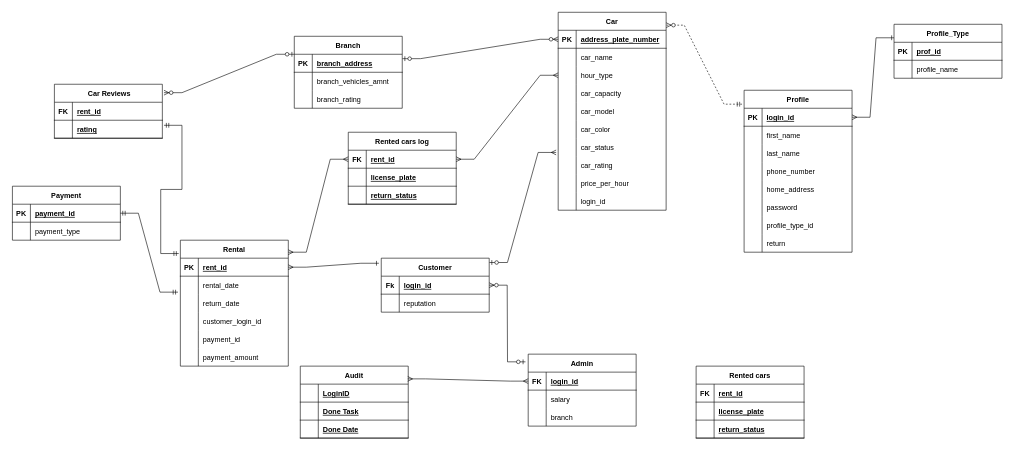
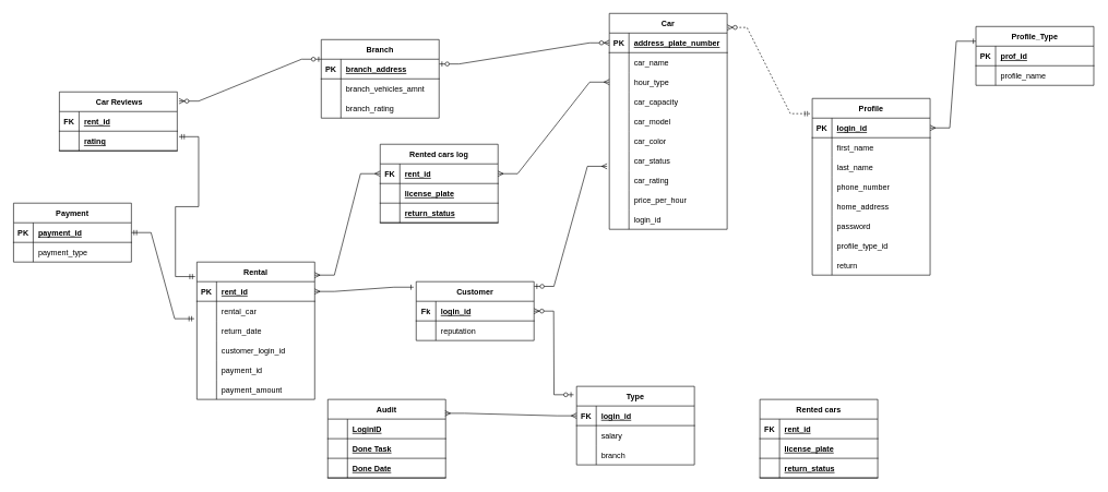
- <mxCell id="46" value="rental_date" style="shape=partialRectangle;connectable=0;fillColor=none;top=0;left=0;bottom=0;right=0;align=left;spacingLeft=6;overflow=hidden;" parent="44" vertex="1"><mxGeometry x="30" width="150" height="30" as="geometry"><mxRectangle width="150" height="30" as="alternateBounds" /></mxGeometry></mxCell>
+ <mxCell id="46" value="rental_car" style="shape=partialRectangle;connectable=0;fillColor=none;top=0;left=0;bottom=0;right=0;align=left;spacingLeft=6;overflow=hidden;" parent="44" vertex="1"><mxGeometry x="30" width="150" height="30" as="geometry"><mxRectangle width="150" height="30" as="alternateBounds" /></mxGeometry></mxCell>
- <mxCell id="118" value="Admin" style="shape=table;startSize=30;container=1;collapsible=1;childLayout=tableLayout;fixedRows=1;rowLines=0;fontStyle=1;align=center;resizeLast=1;" parent="1" vertex="1"><mxGeometry x="880" y="590" width="180" height="120" as="geometry" /></mxCell>
+ <mxCell id="118" value="Type" style="shape=table;startSize=30;container=1;collapsible=1;childLayout=tableLayout;fixedRows=1;rowLines=0;fontStyle=1;align=center;resizeLast=1;" parent="1" vertex="1"><mxGeometry x="880" y="590" width="180" height="120" as="geometry" /></mxCell>
